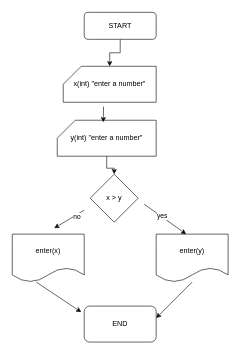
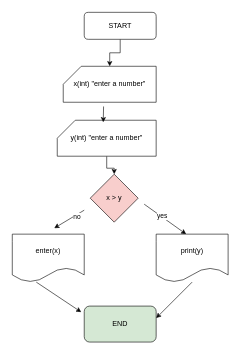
- <mxCell id="8" value="x &amp;gt; y" style="rhombus;whiteSpace=wrap;html=1;" vertex="1" parent="1"><mxGeometry x="150" y="290" width="80" height="80" as="geometry" /></mxCell>
+ <mxCell id="8" value="x &amp;gt; y" style="rhombus;whiteSpace=wrap;html=1;fillColor=#f8cecc;" vertex="1" parent="1"><mxGeometry x="150" y="290" width="80" height="80" as="geometry" /></mxCell>
- <mxCell id="14" value="enter(y)" style="shape=document;whiteSpace=wrap;html=1;boundedLbl=1;" vertex="1" parent="1"><mxGeometry x="260" y="390" width="120" height="80" as="geometry" /></mxCell>
+ <mxCell id="14" value="print(y)" style="shape=document;whiteSpace=wrap;html=1;boundedLbl=1;" vertex="1" parent="1"><mxGeometry x="260" y="390" width="120" height="80" as="geometry" /></mxCell>
- <mxCell id="4" value="END" style="rounded=1;whiteSpace=wrap;html=1;" vertex="1" parent="1"><mxGeometry x="140" y="510" width="120" height="60" as="geometry" /></mxCell>
+ <mxCell id="4" value="END" style="rounded=1;whiteSpace=wrap;html=1;fillColor=#d5e8d4;" vertex="1" parent="1"><mxGeometry x="140" y="510" width="120" height="60" as="geometry" /></mxCell>
